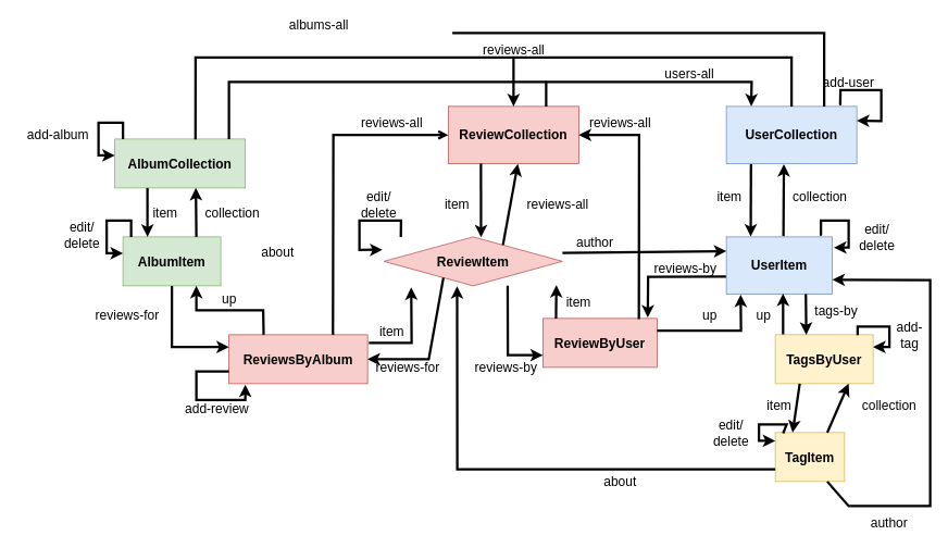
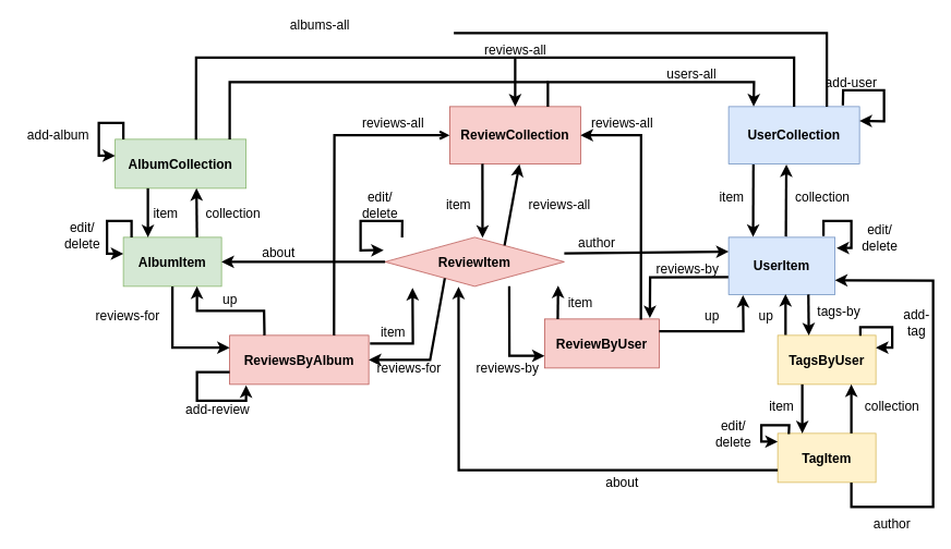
+ <mxCell id="63" value="" style="endArrow=classic;html=1;strokeColor=#000000;strokeWidth=3;fontSize=16;exitX=0;exitY=0.5;exitDx=0;exitDy=0;entryX=1;entryY=0.5;entryDx=0;entryDy=0;" edge="1" parent="1" source="33" target="61"><mxGeometry width="50" height="50" relative="1" as="geometry"><mxPoint x="400" y="380" as="sourcePoint" /><mxPoint x="260" y="320" as="targetPoint" /></mxGeometry></mxCell>
- <mxCell id="13" value="add-tag" style="text;html=1;strokeColor=none;fillColor=none;align=center;verticalAlign=middle;whiteSpace=wrap;rounded=0;fontSize=16;fontStyle=0" vertex="1" parent="1"><mxGeometry x="1095" y="400" width="40" height="20" as="geometry" /></mxCell>
+ <mxCell id="13" value="add-tag" style="text;html=1;strokeColor=none;fillColor=none;align=center;verticalAlign=middle;whiteSpace=wrap;rounded=0;fontSize=16;fontStyle=0" vertex="1" parent="1"><mxGeometry x="1100" y="385" width="40" height="20" as="geometry" /></mxCell>
- <mxCell id="19" value="TagItem" style="rounded=0;whiteSpace=wrap;html=1;fontSize=16;fontStyle=1;fillColor=#fff2cc;strokeColor=#d6b656;" vertex="1" parent="1"><mxGeometry x="950" y="530" width="85" height="60" as="geometry" /></mxCell>
+ <mxCell id="19" value="TagItem" style="rounded=0;whiteSpace=wrap;html=1;fontSize=16;fontStyle=1;fillColor=#fff2cc;strokeColor=#d6b656;" vertex="1" parent="1"><mxGeometry x="950" y="530" width="120" height="60" as="geometry" /></mxCell>
